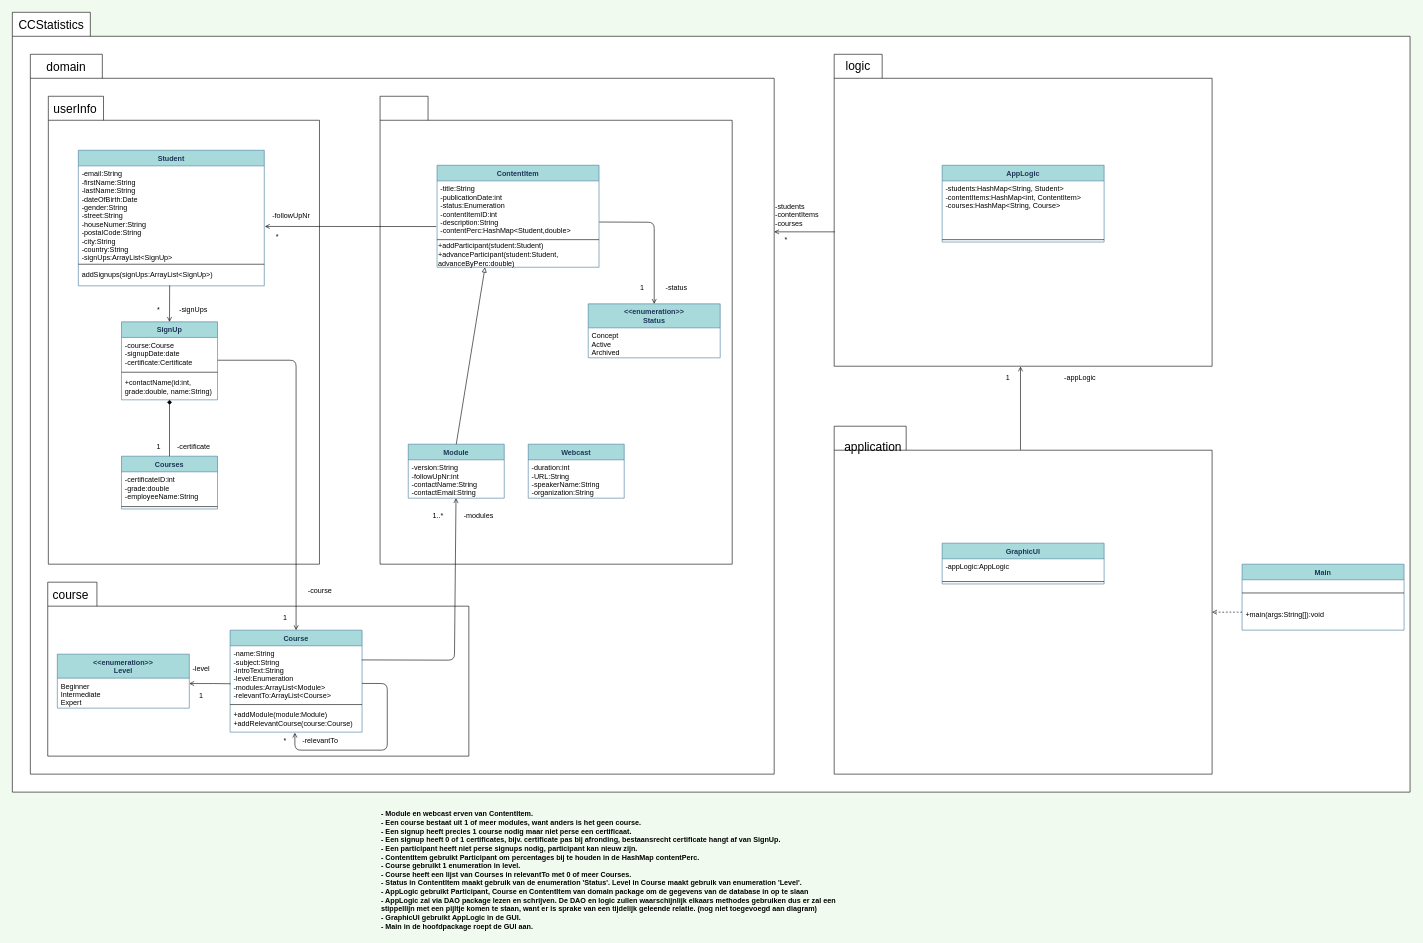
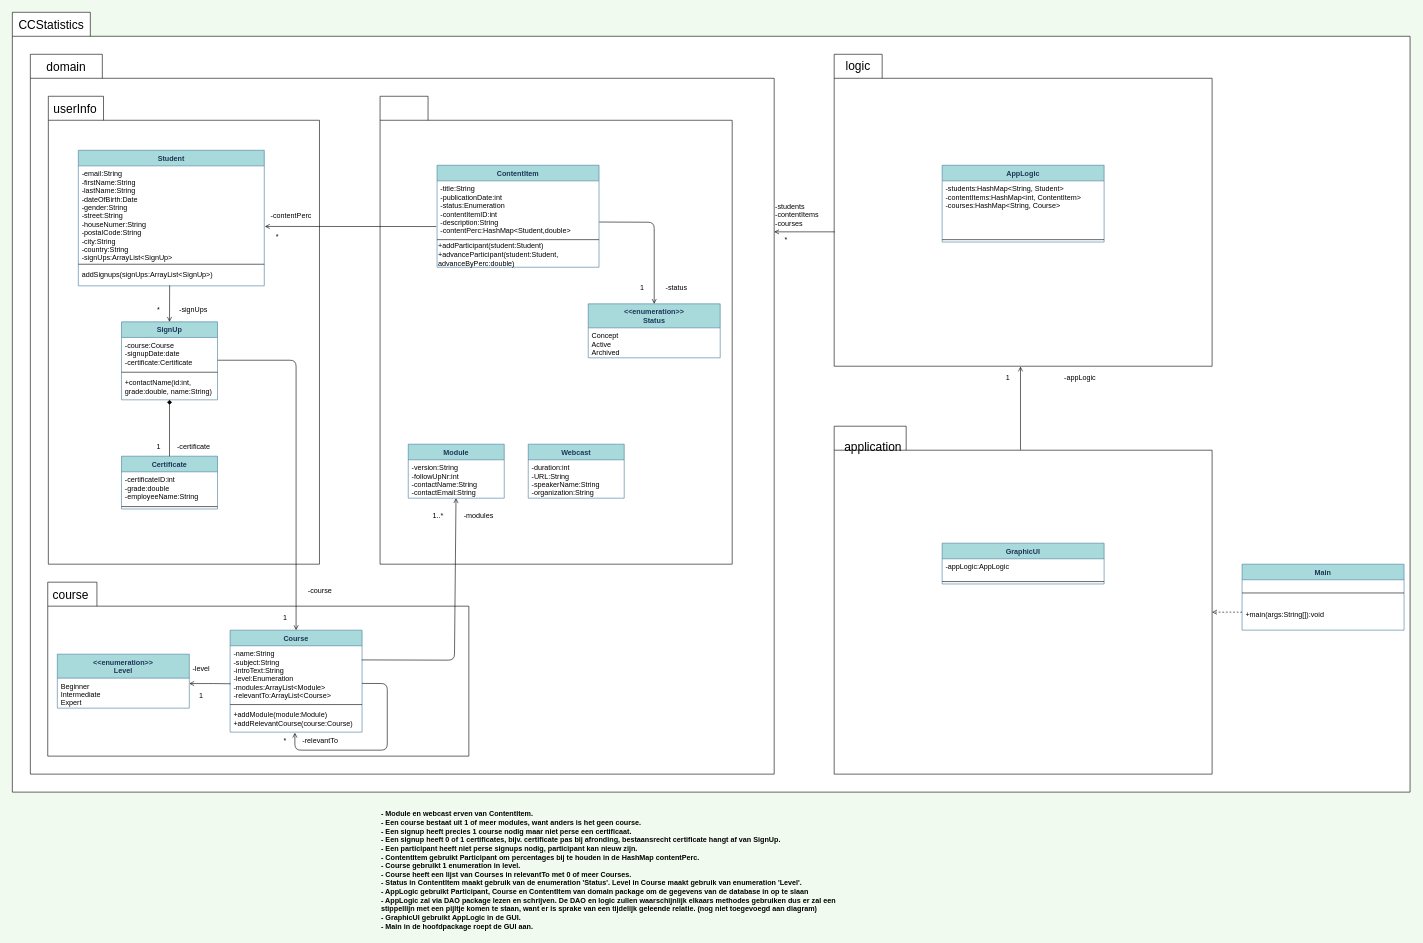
- <mxCell id="43" value="-followUpNr" style="text;html=1;strokeColor=none;fillColor=none;align=center;verticalAlign=middle;whiteSpace=wrap;rounded=0;fontSize=12;" parent="1" vertex="1"><mxGeometry x="440" y="350" width="90" height="20" as="geometry" /></mxCell>
+ <mxCell id="43" value="-contentPerc" style="text;html=1;strokeColor=none;fillColor=none;align=center;verticalAlign=middle;whiteSpace=wrap;rounded=0;fontSize=12;" parent="1" vertex="1"><mxGeometry x="440" y="350" width="90" height="20" as="geometry" /></mxCell>
- <mxCell id="44" style="rounded=1;sketch=0;orthogonalLoop=1;jettySize=auto;html=1;startArrow=none;startFill=0;endArrow=block;endFill=0;fillColor=#A8DADC;fontColor=#1D3557;exitX=0.5;exitY=0;exitDx=0;exitDy=0;entryX=0.296;entryY=1.005;entryDx=0;entryDy=0;entryPerimeter=0;" parent="1" source="13" target="11" edge="1"><mxGeometry relative="1" as="geometry"><mxPoint x="753" y="470" as="targetPoint" /><mxPoint x="715" y="720" as="sourcePoint" /></mxGeometry></mxCell>
- <mxCell id="78" value="Courses" style="swimlane;fontStyle=1;align=center;verticalAlign=top;childLayout=stackLayout;horizontal=1;startSize=26;horizontalStack=0;resizeParent=1;resizeParentMax=0;resizeLast=0;collapsible=1;marginBottom=0;rounded=0;sketch=0;strokeColor=#457B9D;fillColor=#A8DADC;fontColor=#1D3557;" parent="1" vertex="1"><mxGeometry x="202" y="760" width="160" height="88" as="geometry" /></mxCell>
+ <mxCell id="78" value="Certificate" style="swimlane;fontStyle=1;align=center;verticalAlign=top;childLayout=stackLayout;horizontal=1;startSize=26;horizontalStack=0;resizeParent=1;resizeParentMax=0;resizeLast=0;collapsible=1;marginBottom=0;rounded=0;sketch=0;strokeColor=#457B9D;fillColor=#A8DADC;fontColor=#1D3557;" parent="1" vertex="1"><mxGeometry x="202" y="760" width="160" height="88" as="geometry" /></mxCell>
